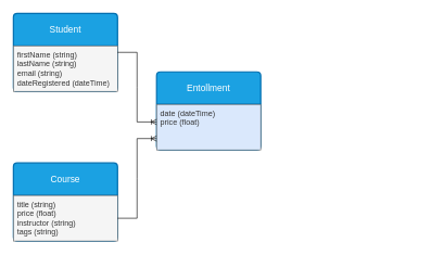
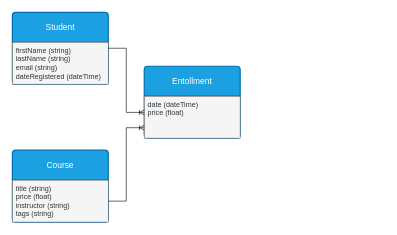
- <mxCell id="7" value="date (dateTime)&lt;br&gt;price (float)" style="align=left;spacingLeft=4;fontSize=12;verticalAlign=top;resizable=0;rotatable=0;part=1;html=1;fillColor=#dae8fc;fontColor=#333333;strokeColor=#666666;" vertex="1" parent="6"><mxGeometry y="50" width="160" height="70" as="geometry" /></mxCell>
+ <mxCell id="7" value="date (dateTime)&lt;br&gt;price (float)" style="align=left;spacingLeft=4;fontSize=12;verticalAlign=top;resizable=0;rotatable=0;part=1;html=1;fillColor=#f5f5f5;fontColor=#333333;strokeColor=#666666;" vertex="1" parent="6"><mxGeometry y="50" width="160" height="70" as="geometry" /></mxCell>
